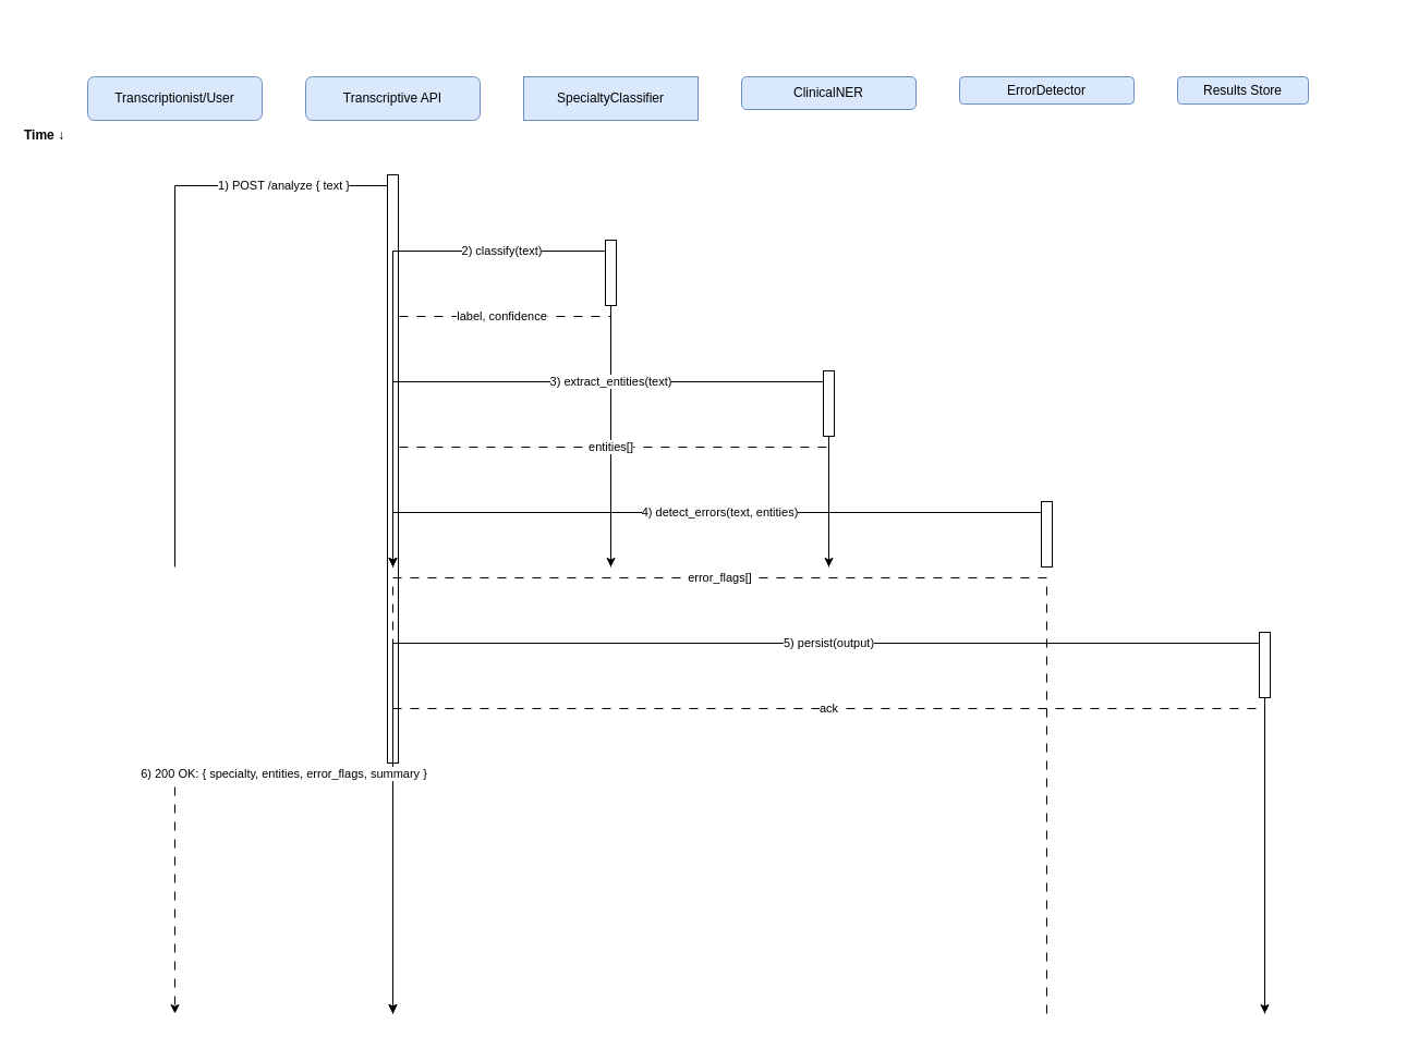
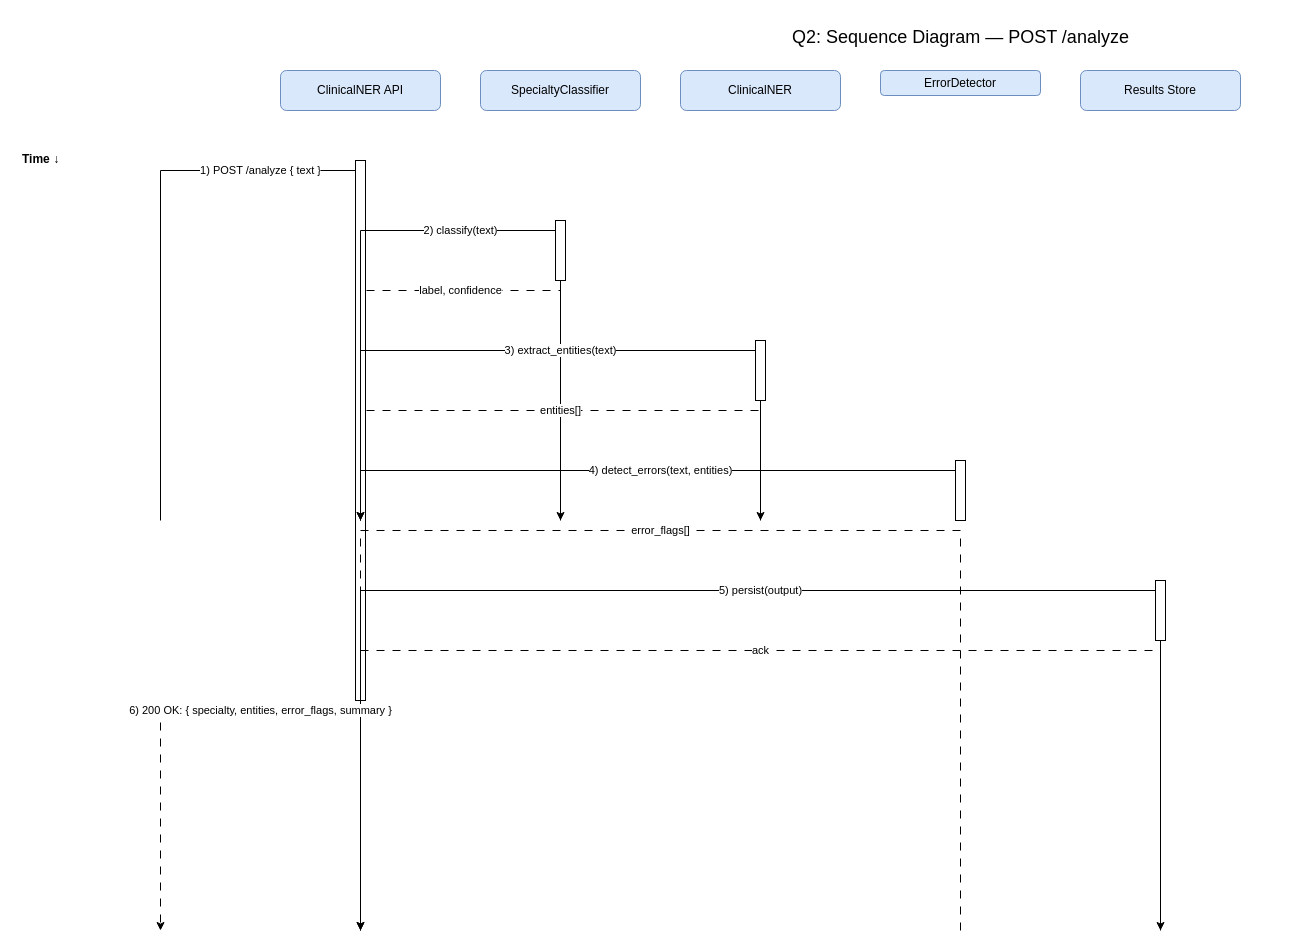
+ <mxCell id="14" value="Q2: Sequence Diagram — POST /analyze" style="text;html=1;strokeColor=none;fillColor=none;align=center;verticalAlign=top;fontSize=18;" vertex="1" parent="1"><mxGeometry x="640" y="20" width="640" height="40" as="geometry" /></mxCell>
- <mxCell id="12" value="Results Store" style="rounded=1;whiteSpace=wrap;html=1;fillColor=#dae8fc;strokeColor=#6c8ebf;" vertex="1" parent="1"><mxGeometry x="1080" y="70" width="120" height="25" as="geometry" /></mxCell>
+ <mxCell id="12" value="Results Store" style="rounded=1;whiteSpace=wrap;html=1;fillColor=#dae8fc;strokeColor=#6c8ebf;" vertex="1" parent="1"><mxGeometry x="1080" y="70" width="160" height="40" as="geometry" /></mxCell>
- <mxCell id="8" value="ClinicalNER" style="rounded=1;whiteSpace=wrap;html=1;fillColor=#dae8fc;strokeColor=#6c8ebf;" vertex="1" parent="1"><mxGeometry x="680" y="70" width="160" height="30" as="geometry" /></mxCell>
+ <mxCell id="8" value="ClinicalNER" style="rounded=1;whiteSpace=wrap;html=1;fillColor=#dae8fc;strokeColor=#6c8ebf;" vertex="1" parent="1"><mxGeometry x="680" y="70" width="160" height="40" as="geometry" /></mxCell>
- <mxCell id="2" value="Transcriptionist/User" style="rounded=1;whiteSpace=wrap;html=1;fillColor=#dae8fc;strokeColor=#6c8ebf;" vertex="1" parent="1"><mxGeometry x="80" y="70" width="160" height="40" as="geometry" /></mxCell>
- <mxCell id="4" value="Transcriptive API" style="rounded=1;whiteSpace=wrap;html=1;fillColor=#dae8fc;strokeColor=#6c8ebf;" vertex="1" parent="1"><mxGeometry x="280" y="70" width="160" height="40" as="geometry" /></mxCell>
+ <mxCell id="4" value="ClinicalNER API" style="rounded=1;whiteSpace=wrap;html=1;fillColor=#dae8fc;strokeColor=#6c8ebf;" vertex="1" parent="1"><mxGeometry x="280" y="70" width="160" height="40" as="geometry" /></mxCell>
- <mxCell id="6" value="SpecialtyClassifier" style="whiteSpace=wrap;html=1;fillColor=#dae8fc;strokeColor=#6c8ebf;rounded=0;" vertex="1" parent="1"><mxGeometry x="480" y="70" width="160" height="40" as="geometry" /></mxCell>
+ <mxCell id="6" value="SpecialtyClassifier" style="rounded=1;whiteSpace=wrap;html=1;fillColor=#dae8fc;strokeColor=#6c8ebf;" vertex="1" parent="1"><mxGeometry x="480" y="70" width="160" height="40" as="geometry" /></mxCell>
- <mxCell id="15" value="Time ↓" style="text;html=1;strokeColor=none;fillColor=none;align=left;verticalAlign=top;fontStyle=1;" vertex="1" parent="1"><mxGeometry x="20" y="110" width="60" height="20" as="geometry" /></mxCell>
+ <mxCell id="15" value="Time ↓" style="text;html=1;strokeColor=none;fillColor=none;align=left;verticalAlign=top;fontStyle=1;" vertex="1" parent="1"><mxGeometry x="20" y="145" width="60" height="20" as="geometry" /></mxCell>
